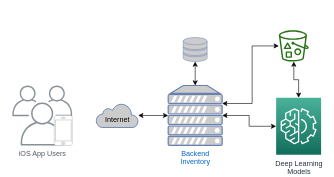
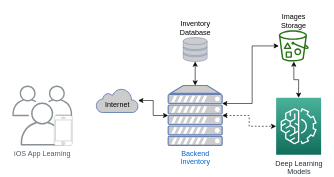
+ <mxCell id="14" value="Images&lt;br&gt;Storage" style="text;html=1;align=center;verticalAlign=middle;resizable=0;points=[];autosize=1;" vertex="1" parent="1"><mxGeometry x="459" y="20" width="60" height="30" as="geometry" /></mxCell>
+ <mxCell id="11" value="Inventory&lt;br&gt;Database" style="text;html=1;align=center;verticalAlign=middle;resizable=0;points=[];autosize=1;" vertex="1" parent="1"><mxGeometry x="290" y="32" width="70" height="30" as="geometry" /></mxCell>
- <mxCell id="5" value="&lt;br&gt;&lt;font color=&quot;#000000&quot;&gt;Internet&lt;/font&gt;" style="html=1;outlineConnect=0;fillColor=#CCCCCC;strokeColor=#6881B3;gradientColor=none;gradientDirection=north;strokeWidth=2;shape=mxgraph.networks.cloud;fontColor=#ffffff;" vertex="1" parent="1"><mxGeometry x="160" y="172" width="70" height="40" as="geometry" /></mxCell>
+ <mxCell id="5" value="&lt;br&gt;&lt;font color=&quot;#000000&quot;&gt;Internet&lt;/font&gt;" style="html=1;outlineConnect=0;fillColor=#CCCCCC;strokeColor=#6881B3;gradientColor=none;gradientDirection=north;strokeWidth=2;shape=mxgraph.networks.cloud;fontColor=#ffffff;" vertex="1" parent="1"><mxGeometry x="160" y="147" width="70" height="40" as="geometry" /></mxCell>
- <mxCell id="7" style="edgeStyle=orthogonalEdgeStyle;rounded=0;orthogonalLoop=1;jettySize=auto;html=1;startArrow=classic;startFill=1;" edge="1" parent="1" source="9" target="13"><mxGeometry relative="1" as="geometry" /></mxCell>
+ <mxCell id="7" style="edgeStyle=orthogonalEdgeStyle;rounded=0;orthogonalLoop=1;jettySize=auto;html=1;startArrow=classic;startFill=1;dashed=1;" edge="1" parent="1" source="9" target="13"><mxGeometry relative="1" as="geometry" /></mxCell>
- <mxCell id="2" value="iOS App Users" style="outlineConnect=0;gradientColor=none;fontColor=#545B64;strokeColor=none;fillColor=#879196;dashed=0;verticalLabelPosition=bottom;verticalAlign=top;align=center;html=1;fontSize=12;fontStyle=0;aspect=fixed;shape=mxgraph.aws4.illustration_users;pointerEvents=1" vertex="1" parent="1"><mxGeometry x="20" y="142" width="100" height="100" as="geometry" /></mxCell>
+ <mxCell id="2" value="iOS App Learning" style="outlineConnect=0;gradientColor=none;fontColor=#545B64;strokeColor=none;fillColor=#879196;dashed=0;verticalLabelPosition=bottom;verticalAlign=top;align=center;html=1;fontSize=12;fontStyle=0;aspect=fixed;shape=mxgraph.aws4.illustration_users;pointerEvents=1" vertex="1" parent="1"><mxGeometry x="20" y="142" width="100" height="100" as="geometry" /></mxCell>
